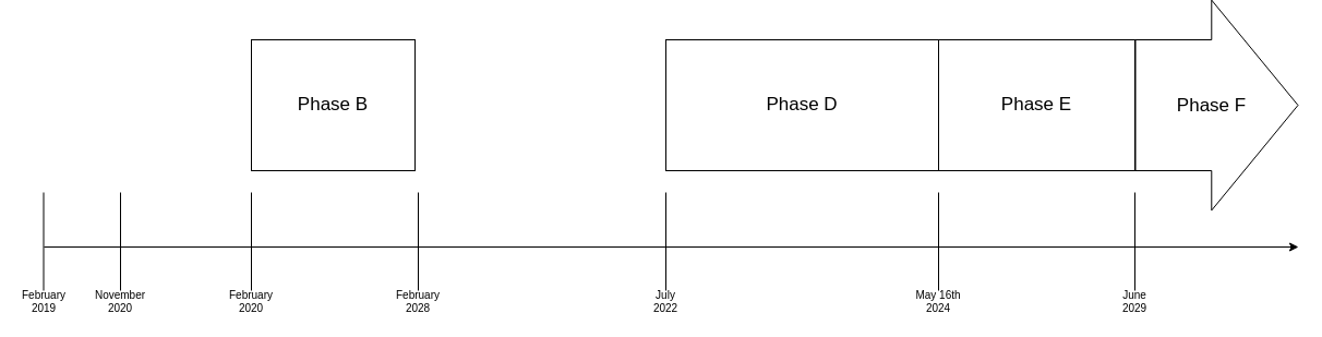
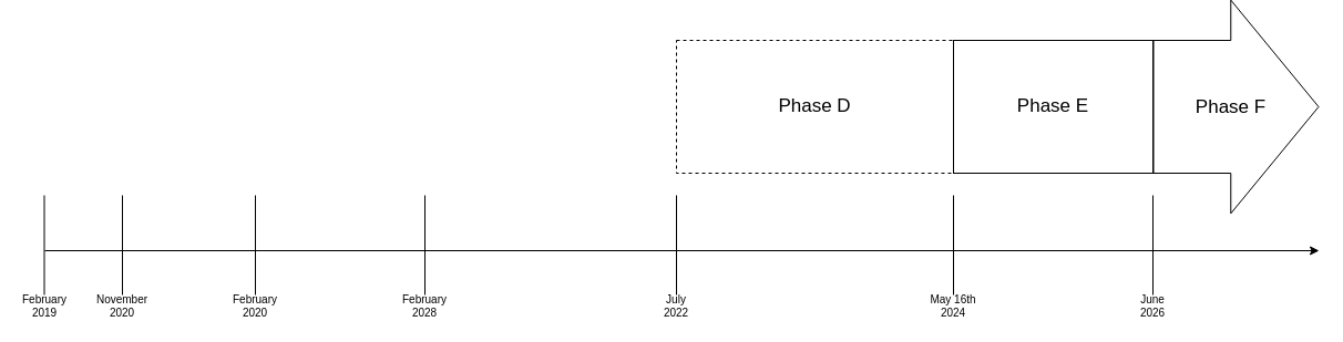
- <mxCell id="2" value="&lt;font style=&quot;font-size: 17px&quot;&gt;Phase B&lt;/font&gt;" style="rounded=0;whiteSpace=wrap;html=1;" vertex="1" parent="1"><mxGeometry x="230" y="20" width="150" height="120" as="geometry" /></mxCell>
- <mxCell id="3" value="&lt;span style=&quot;font-size: 17px&quot;&gt;Phase D&lt;/span&gt;" style="rounded=0;whiteSpace=wrap;html=1;" vertex="1" parent="1"><mxGeometry x="610" y="20" width="250" height="120" as="geometry" /></mxCell>
+ <mxCell id="3" value="&lt;span style=&quot;font-size: 17px&quot;&gt;Phase D&lt;/span&gt;" style="rounded=0;whiteSpace=wrap;html=1;dashed=1;" vertex="1" parent="1"><mxGeometry x="610" y="20" width="250" height="120" as="geometry" /></mxCell>
- <mxCell id="20" value="June 2029" style="text;html=1;strokeColor=none;fillColor=none;align=center;verticalAlign=middle;whiteSpace=wrap;rounded=0;fontSize=10;" vertex="1" parent="1"><mxGeometry x="1020" y="250" width="40" height="20" as="geometry" /></mxCell>
+ <mxCell id="20" value="June 2026" style="text;html=1;strokeColor=none;fillColor=none;align=center;verticalAlign=middle;whiteSpace=wrap;rounded=0;fontSize=10;" vertex="1" parent="1"><mxGeometry x="1020" y="250" width="40" height="20" as="geometry" /></mxCell>
